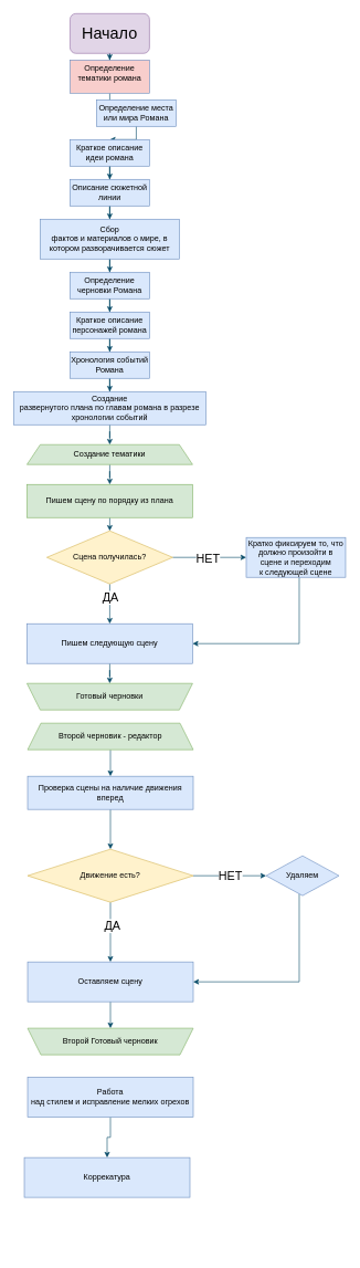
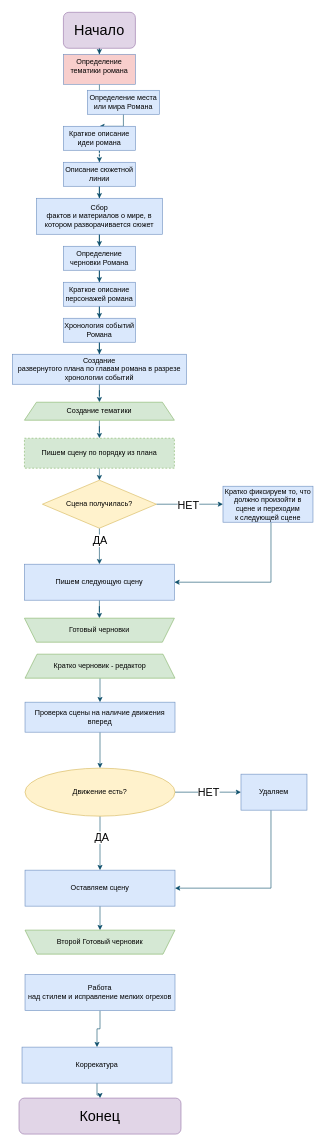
- <mxCell id="8" value="" style="edgeStyle=orthogonalEdgeStyle;rounded=0;orthogonalLoop=1;jettySize=auto;html=1;strokeColor=#0B4D6A;" edge="1" parent="1" source="9" target="11"><mxGeometry relative="1" as="geometry" /></mxCell>
+ <mxCell id="8" value="" style="edgeStyle=orthogonalEdgeStyle;rounded=0;orthogonalLoop=1;jettySize=auto;html=1;strokeColor=#0B4D6A;dashed=1;" edge="1" parent="1" source="9" target="11"><mxGeometry relative="1" as="geometry" /></mxCell>
- <mxCell id="25" value="Пишем сцену по порядку из плана" style="whiteSpace=wrap;html=1;fillColor=#d5e8d4;strokeColor=#82b366;rounded=0;" vertex="1" parent="1"><mxGeometry x="40" y="730" width="250" height="50" as="geometry" /></mxCell>
+ <mxCell id="25" value="Пишем сцену по порядку из плана" style="whiteSpace=wrap;html=1;fillColor=#d5e8d4;strokeColor=#82b366;rounded=0;dashed=1;" vertex="1" parent="1"><mxGeometry x="40" y="730" width="250" height="50" as="geometry" /></mxCell>
- <mxCell id="37" value="Второй черновик -&amp;nbsp;редактор" style="shape=trapezoid;perimeter=trapezoidPerimeter;whiteSpace=wrap;html=1;fixedSize=1;strokeColor=#82b366;fillColor=#d5e8d4;" vertex="1" parent="1"><mxGeometry x="41" y="1090" width="250" height="40" as="geometry" /></mxCell>
+ <mxCell id="37" value="Кратко черновик -&amp;nbsp;редактор" style="shape=trapezoid;perimeter=trapezoidPerimeter;whiteSpace=wrap;html=1;fixedSize=1;strokeColor=#82b366;fillColor=#d5e8d4;" vertex="1" parent="1"><mxGeometry x="41" y="1090" width="250" height="40" as="geometry" /></mxCell>
- <mxCell id="44" value="Движение есть?" style="rhombus;whiteSpace=wrap;html=1;strokeColor=#d6b656;fillColor=#fff2cc;" vertex="1" parent="1"><mxGeometry x="41" y="1280" width="250" height="80" as="geometry" /></mxCell>
+ <mxCell id="44" value="Движение есть?" style="ellipse;whiteSpace=wrap;html=1;strokeColor=#d6b656;fillColor=#fff2cc;" vertex="1" parent="1"><mxGeometry x="41" y="1280" width="250" height="80" as="geometry" /></mxCell>
- <mxCell id="48" value="Удаляем" style="rhombus;whiteSpace=wrap;html=1;fillColor=#dae8fc;strokeColor=#6c8ebf;" vertex="1" parent="1"><mxGeometry x="401" y="1290" width="110" height="60" as="geometry" /></mxCell>
+ <mxCell id="48" value="Удаляем" style="whiteSpace=wrap;html=1;fillColor=#dae8fc;strokeColor=#6c8ebf;" vertex="1" parent="1"><mxGeometry x="401" y="1290" width="110" height="60" as="geometry" /></mxCell>
+ <mxCell id="52" value="" style="edgeStyle=orthogonalEdgeStyle;rounded=0;orthogonalLoop=1;jettySize=auto;html=1;strokeColor=#0B4D6A;" edge="1" parent="1" source="53" target="54"><mxGeometry relative="1" as="geometry" /></mxCell>
+ <mxCell id="54" value="&lt;font style=&quot;font-size: 24px;&quot;&gt;Конец&lt;/font&gt;" style="rounded=1;whiteSpace=wrap;html=1;strokeColor=#9673a6;fillColor=#e1d5e7;" vertex="1" parent="1"><mxGeometry x="31" y="1830" width="270" height="60" as="geometry" /></mxCell>
